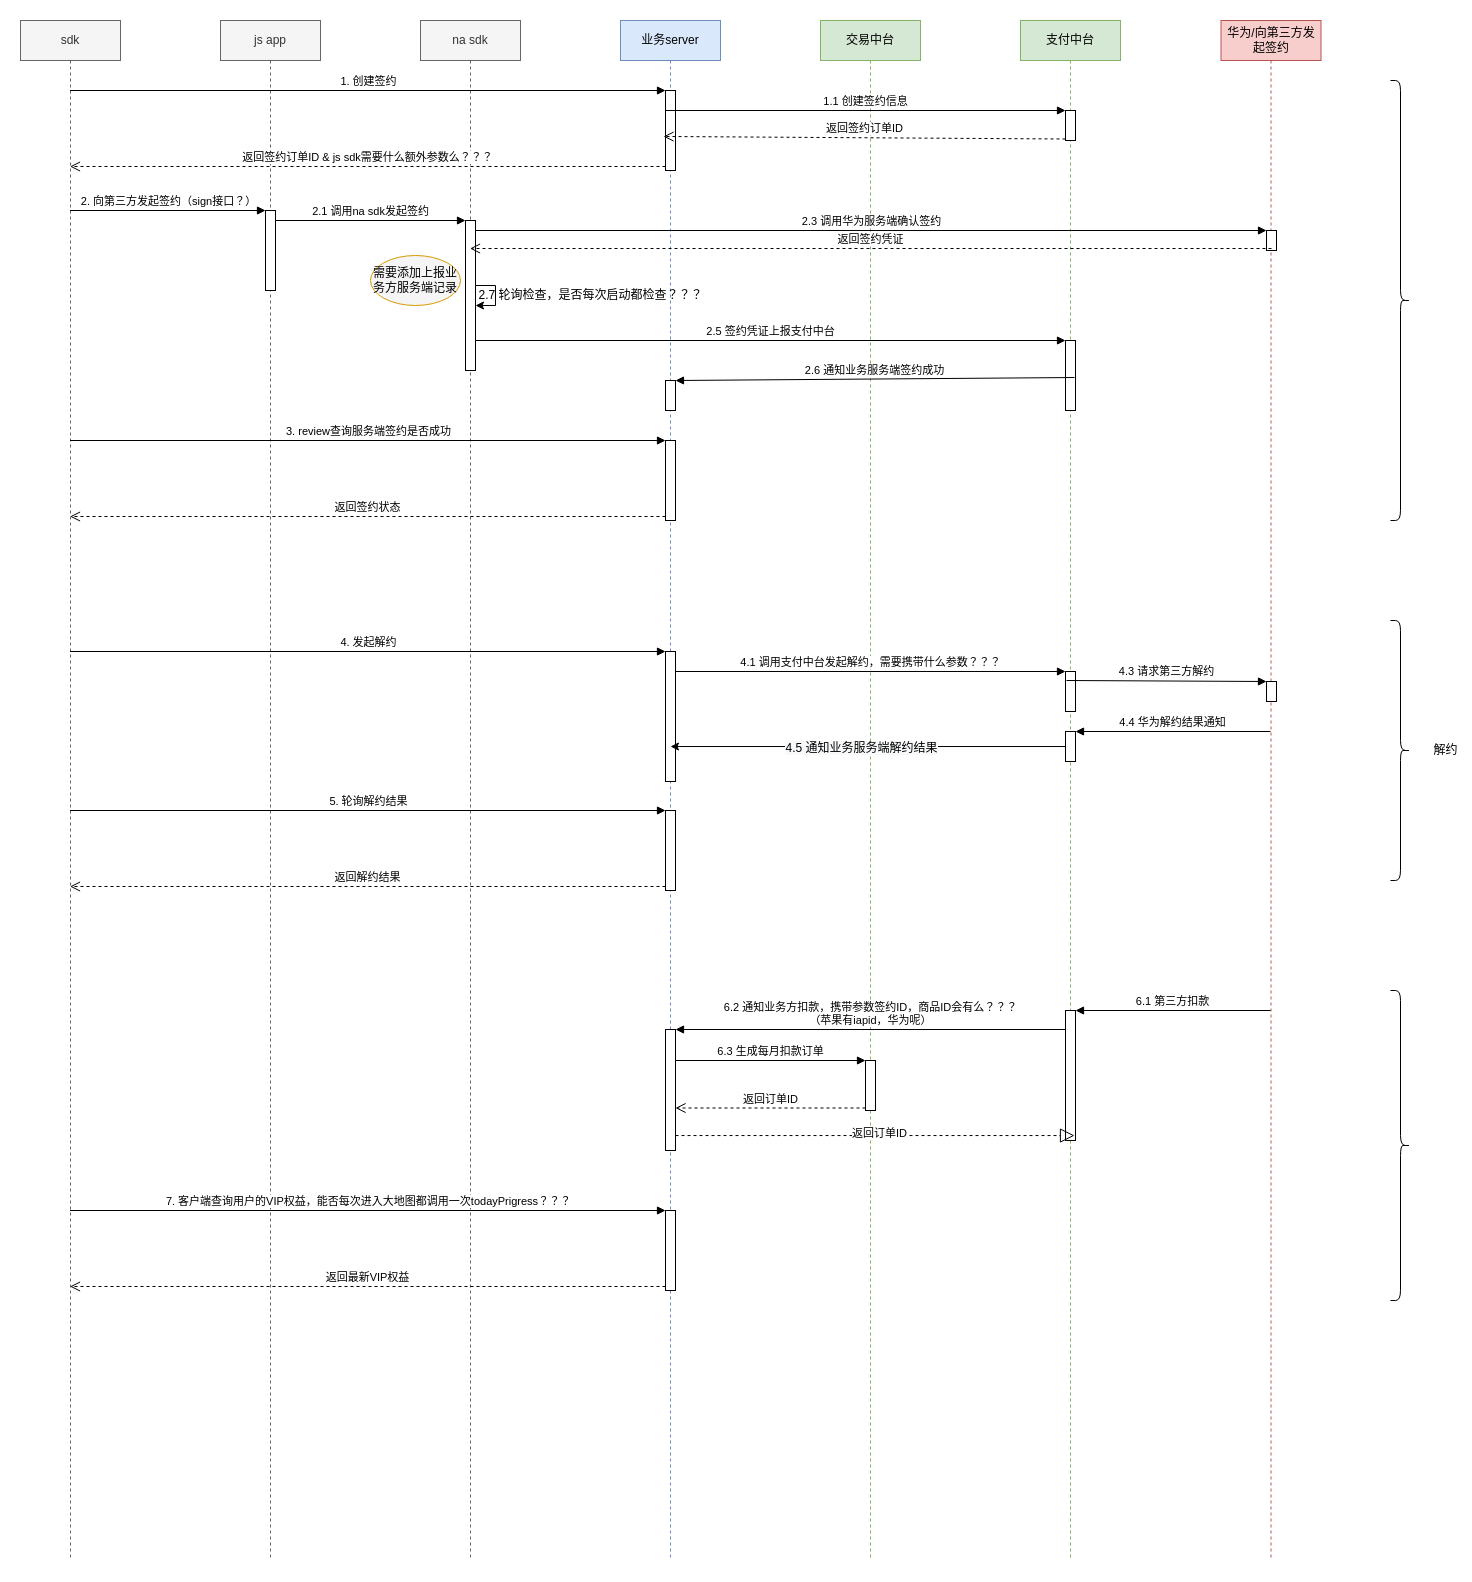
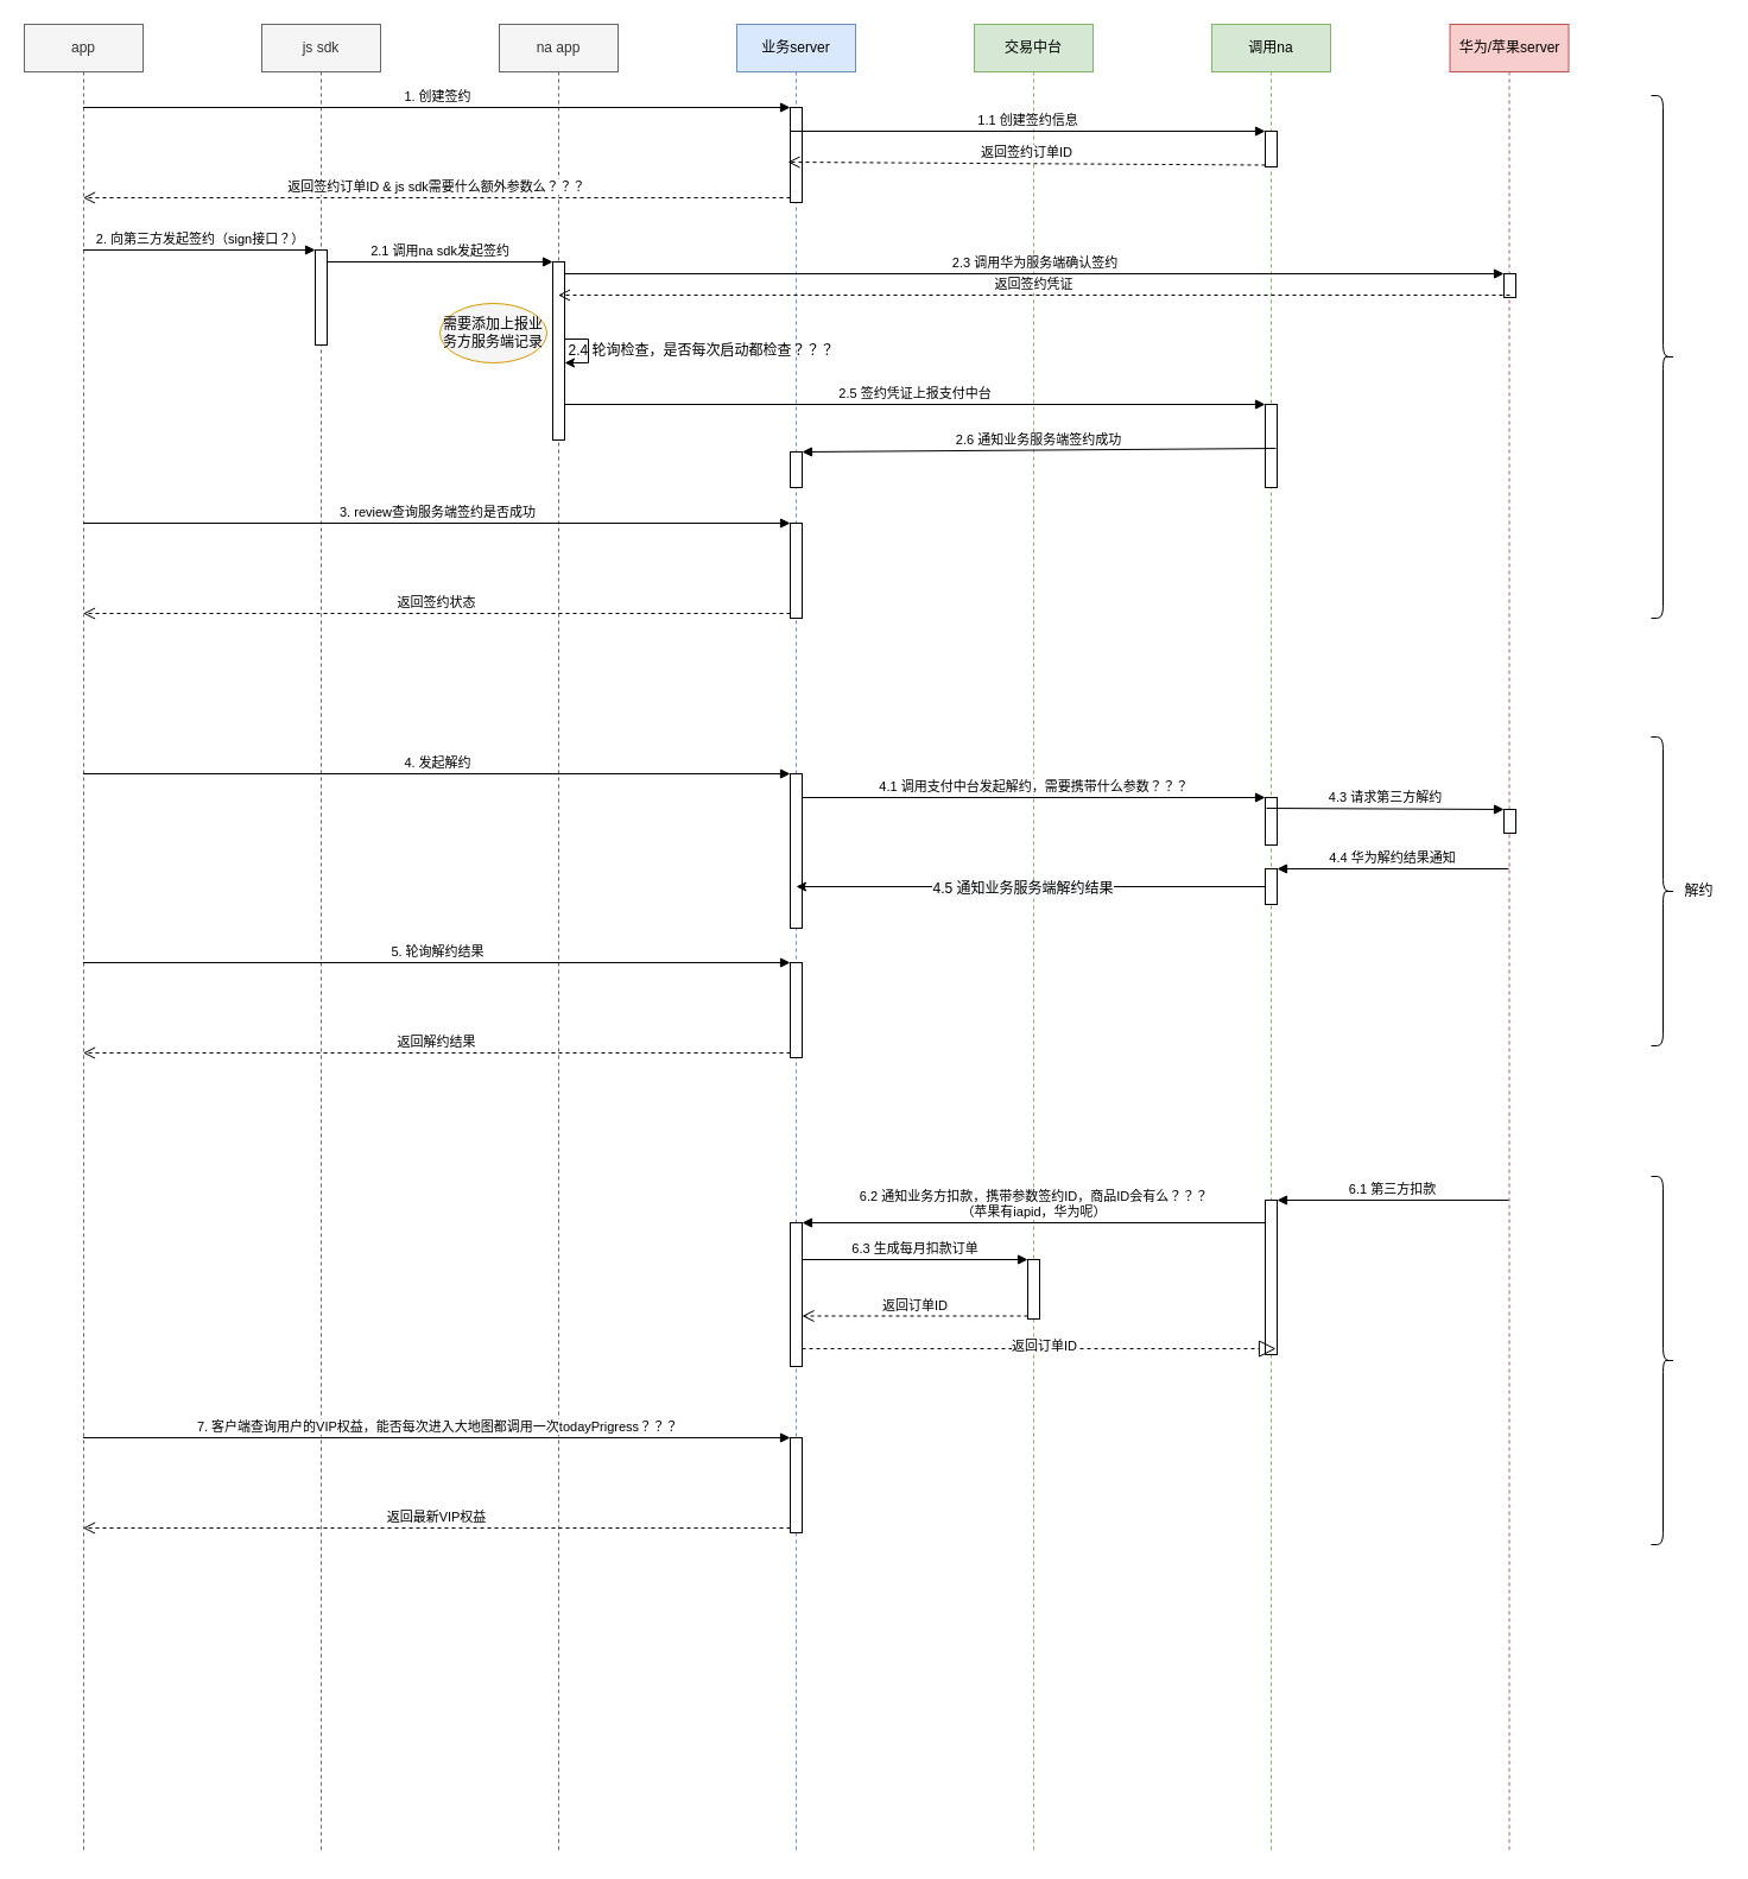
- <mxCell id="2" value="sdk" style="shape=umlLifeline;perimeter=lifelinePerimeter;whiteSpace=wrap;html=1;container=1;collapsible=0;recursiveResize=0;outlineConnect=0;fillColor=#f5f5f5;strokeColor=#666666;fontColor=#333333;" vertex="1" parent="1"><mxGeometry x="20" y="20" width="100" height="1540" as="geometry" /></mxCell>
+ <mxCell id="2" value="app" style="shape=umlLifeline;perimeter=lifelinePerimeter;whiteSpace=wrap;html=1;container=1;collapsible=0;recursiveResize=0;outlineConnect=0;fillColor=#f5f5f5;strokeColor=#666666;fontColor=#333333;" vertex="1" parent="1"><mxGeometry x="20" y="20" width="100" height="1540" as="geometry" /></mxCell>
- <mxCell id="3" value="js app" style="shape=umlLifeline;perimeter=lifelinePerimeter;whiteSpace=wrap;html=1;container=1;collapsible=0;recursiveResize=0;outlineConnect=0;fillColor=#f5f5f5;strokeColor=#666666;fontColor=#333333;" vertex="1" parent="1"><mxGeometry x="220" y="20" width="100" height="1540" as="geometry" /></mxCell>
+ <mxCell id="3" value="js sdk" style="shape=umlLifeline;perimeter=lifelinePerimeter;whiteSpace=wrap;html=1;container=1;collapsible=0;recursiveResize=0;outlineConnect=0;fillColor=#f5f5f5;strokeColor=#666666;fontColor=#333333;" vertex="1" parent="1"><mxGeometry x="220" y="20" width="100" height="1540" as="geometry" /></mxCell>
- <mxCell id="5" value="na sdk" style="shape=umlLifeline;perimeter=lifelinePerimeter;whiteSpace=wrap;html=1;container=1;collapsible=0;recursiveResize=0;outlineConnect=0;fillColor=#f5f5f5;strokeColor=#666666;fontColor=#333333;" vertex="1" parent="1"><mxGeometry x="420" y="20" width="100" height="1540" as="geometry" /></mxCell>
+ <mxCell id="5" value="na app" style="shape=umlLifeline;perimeter=lifelinePerimeter;whiteSpace=wrap;html=1;container=1;collapsible=0;recursiveResize=0;outlineConnect=0;fillColor=#f5f5f5;strokeColor=#666666;fontColor=#333333;" vertex="1" parent="1"><mxGeometry x="420" y="20" width="100" height="1540" as="geometry" /></mxCell>
- <mxCell id="17" value="支付中台" style="shape=umlLifeline;perimeter=lifelinePerimeter;whiteSpace=wrap;html=1;container=1;collapsible=0;recursiveResize=0;outlineConnect=0;fillColor=#d5e8d4;strokeColor=#82b366;" vertex="1" parent="1"><mxGeometry x="1020" y="20" width="100" height="1540" as="geometry" /></mxCell>
+ <mxCell id="17" value="调用na" style="shape=umlLifeline;perimeter=lifelinePerimeter;whiteSpace=wrap;html=1;container=1;collapsible=0;recursiveResize=0;outlineConnect=0;fillColor=#d5e8d4;strokeColor=#82b366;" vertex="1" parent="1"><mxGeometry x="1020" y="20" width="100" height="1540" as="geometry" /></mxCell>
- <mxCell id="23" value="华为/向第三方发起签约" style="shape=umlLifeline;perimeter=lifelinePerimeter;whiteSpace=wrap;html=1;container=1;collapsible=0;recursiveResize=0;outlineConnect=0;fillColor=#f8cecc;strokeColor=#b85450;" vertex="1" parent="1"><mxGeometry x="1220.5" y="20" width="100" height="1540" as="geometry" /></mxCell>
+ <mxCell id="23" value="华为/苹果server" style="shape=umlLifeline;perimeter=lifelinePerimeter;whiteSpace=wrap;html=1;container=1;collapsible=0;recursiveResize=0;outlineConnect=0;fillColor=#f8cecc;strokeColor=#b85450;" vertex="1" parent="1"><mxGeometry x="1220.5" y="20" width="100" height="1540" as="geometry" /></mxCell>
- <mxCell id="35" value="2.7 轮询检查，是否每次启动都检查？？？" style="text;html=1;align=center;verticalAlign=middle;resizable=0;points=[];autosize=1;strokeColor=none;" vertex="1" parent="1"><mxGeometry x="470" y="285" width="240" height="20" as="geometry" /></mxCell>
+ <mxCell id="35" value="2.4 轮询检查，是否每次启动都检查？？？" style="text;html=1;align=center;verticalAlign=middle;resizable=0;points=[];autosize=1;strokeColor=none;" vertex="1" parent="1"><mxGeometry x="470" y="285" width="240" height="20" as="geometry" /></mxCell>
- <mxCell id="59" value="解约" style="text;html=1;align=center;verticalAlign=middle;resizable=0;points=[];autosize=1;strokeColor=none;" vertex="1" parent="1"><mxGeometry x="1425" y="740" width="40" height="20" as="geometry" /></mxCell>
+ <mxCell id="59" value="解约" style="text;html=1;align=center;verticalAlign=middle;resizable=0;points=[];autosize=1;strokeColor=none;" vertex="1" parent="1"><mxGeometry x="1410" y="740" width="40" height="20" as="geometry" /></mxCell>
